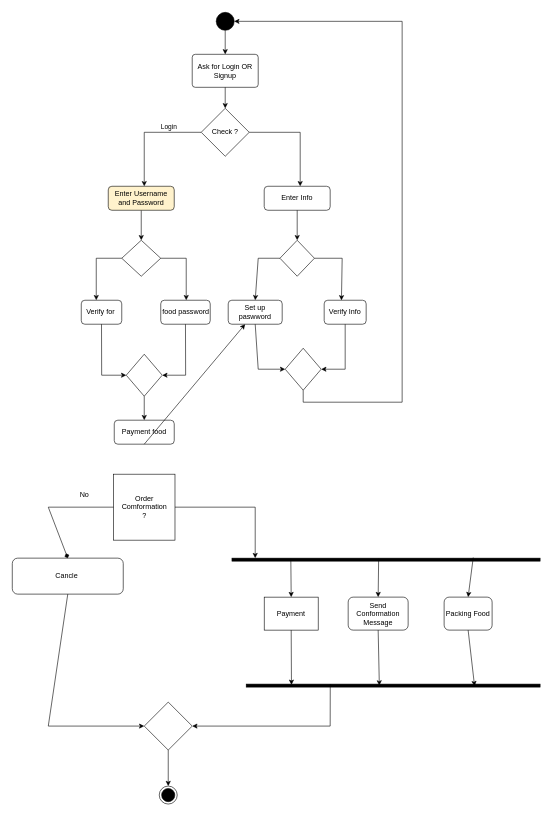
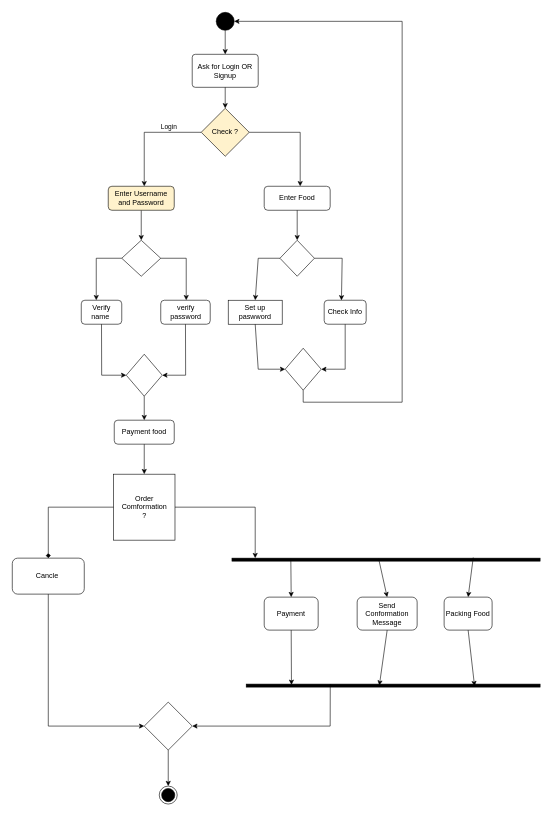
- <mxCell id="8" value="Check ?" style="rhombus;whiteSpace=wrap;html=1;" vertex="1" parent="1"><mxGeometry x="335" y="180" width="80" height="80" as="geometry" /></mxCell>
+ <mxCell id="8" value="Check ?" style="rhombus;whiteSpace=wrap;html=1;fillColor=#fff2cc;" vertex="1" parent="1"><mxGeometry x="335" y="180" width="80" height="80" as="geometry" /></mxCell>
- <mxCell id="10" value="Enter Info" style="rounded=1;whiteSpace=wrap;html=1;" vertex="1" parent="1"><mxGeometry x="440" y="310" width="110" height="40" as="geometry" /></mxCell>
+ <mxCell id="10" value="Enter Food" style="rounded=1;whiteSpace=wrap;html=1;" vertex="1" parent="1"><mxGeometry x="440" y="310" width="110" height="40" as="geometry" /></mxCell>
- <mxCell id="16" value="Verify for&amp;nbsp;" style="rounded=1;whiteSpace=wrap;html=1;" vertex="1" parent="1"><mxGeometry x="135" y="500" width="67.5" height="40" as="geometry" /></mxCell>
+ <mxCell id="16" value="Verify name&amp;nbsp;" style="rounded=1;whiteSpace=wrap;html=1;" vertex="1" parent="1"><mxGeometry x="135" y="500" width="67.5" height="40" as="geometry" /></mxCell>
- <mxCell id="15" value="food password" style="rounded=1;whiteSpace=wrap;html=1;" vertex="1" parent="1"><mxGeometry x="267.5" y="500" width="82.5" height="40" as="geometry" /></mxCell>
+ <mxCell id="15" value="verify password" style="rounded=1;whiteSpace=wrap;html=1;" vertex="1" parent="1"><mxGeometry x="267.5" y="500" width="82.5" height="40" as="geometry" /></mxCell>
- <mxCell id="18" value="Set up paswword" style="rounded=1;whiteSpace=wrap;html=1;" vertex="1" parent="1"><mxGeometry x="380" y="500" width="90" height="40" as="geometry" /></mxCell>
+ <mxCell id="18" value="Set up paswword" style="whiteSpace=wrap;html=1;rounded=0;" vertex="1" parent="1"><mxGeometry x="380" y="500" width="90" height="40" as="geometry" /></mxCell>
- <mxCell id="17" value="Verify Info" style="rounded=1;whiteSpace=wrap;html=1;" vertex="1" parent="1"><mxGeometry x="540" y="500" width="70" height="40" as="geometry" /></mxCell>
+ <mxCell id="17" value="Check Info" style="rounded=1;whiteSpace=wrap;html=1;" vertex="1" parent="1"><mxGeometry x="540" y="500" width="70" height="40" as="geometry" /></mxCell>
- <mxCell id="32" value="" style="endArrow=classic;html=1;rounded=0;exitX=0.5;exitY=1;exitDx=0;exitDy=0;" edge="1" parent="1" source="30" target="18"><mxGeometry width="50" height="50" relative="1" as="geometry"><mxPoint x="360" y="750" as="sourcePoint" /><mxPoint x="410" y="700" as="targetPoint" /></mxGeometry></mxCell>
+ <mxCell id="32" value="" style="endArrow=classic;html=1;rounded=0;exitX=0.5;exitY=1;exitDx=0;exitDy=0;entryX=0.5;entryY=0;entryDx=0;entryDy=0;" edge="1" parent="1" source="30" target="31"><mxGeometry width="50" height="50" relative="1" as="geometry"><mxPoint x="360" y="750" as="sourcePoint" /><mxPoint x="410" y="700" as="targetPoint" /></mxGeometry></mxCell>
- <mxCell id="37" value="No" style="text;html=1;align=center;verticalAlign=middle;resizable=0;points=[];autosize=1;strokeColor=none;fillColor=none;" vertex="1" parent="1"><mxGeometry x="120" y="810" width="40" height="30" as="geometry" /></mxCell>
- <mxCell id="33" value="Cancle&amp;nbsp;" style="rounded=1;whiteSpace=wrap;html=1;" vertex="1" parent="1"><mxGeometry x="20" y="930" width="185" height="60" as="geometry" /></mxCell>
+ <mxCell id="33" value="Cancle&amp;nbsp;" style="rounded=1;whiteSpace=wrap;html=1;" vertex="1" parent="1"><mxGeometry x="20" y="930" width="120" height="60" as="geometry" /></mxCell>
- <mxCell id="34" value="Payment" style="whiteSpace=wrap;html=1;rounded=0;" vertex="1" parent="1"><mxGeometry x="440" y="995" width="90" height="55" as="geometry" /></mxCell>
+ <mxCell id="34" value="Payment" style="rounded=1;whiteSpace=wrap;html=1;" vertex="1" parent="1"><mxGeometry x="440" y="995" width="90" height="55" as="geometry" /></mxCell>
- <mxCell id="41" value="Send Conformation Message" style="rounded=1;whiteSpace=wrap;html=1;" vertex="1" parent="1"><mxGeometry x="580" y="995" width="100" height="55" as="geometry" /></mxCell>
+ <mxCell id="41" value="Send Conformation Message" style="rounded=1;whiteSpace=wrap;html=1;" vertex="1" parent="1"><mxGeometry x="595" y="995" width="100" height="55" as="geometry" /></mxCell>
